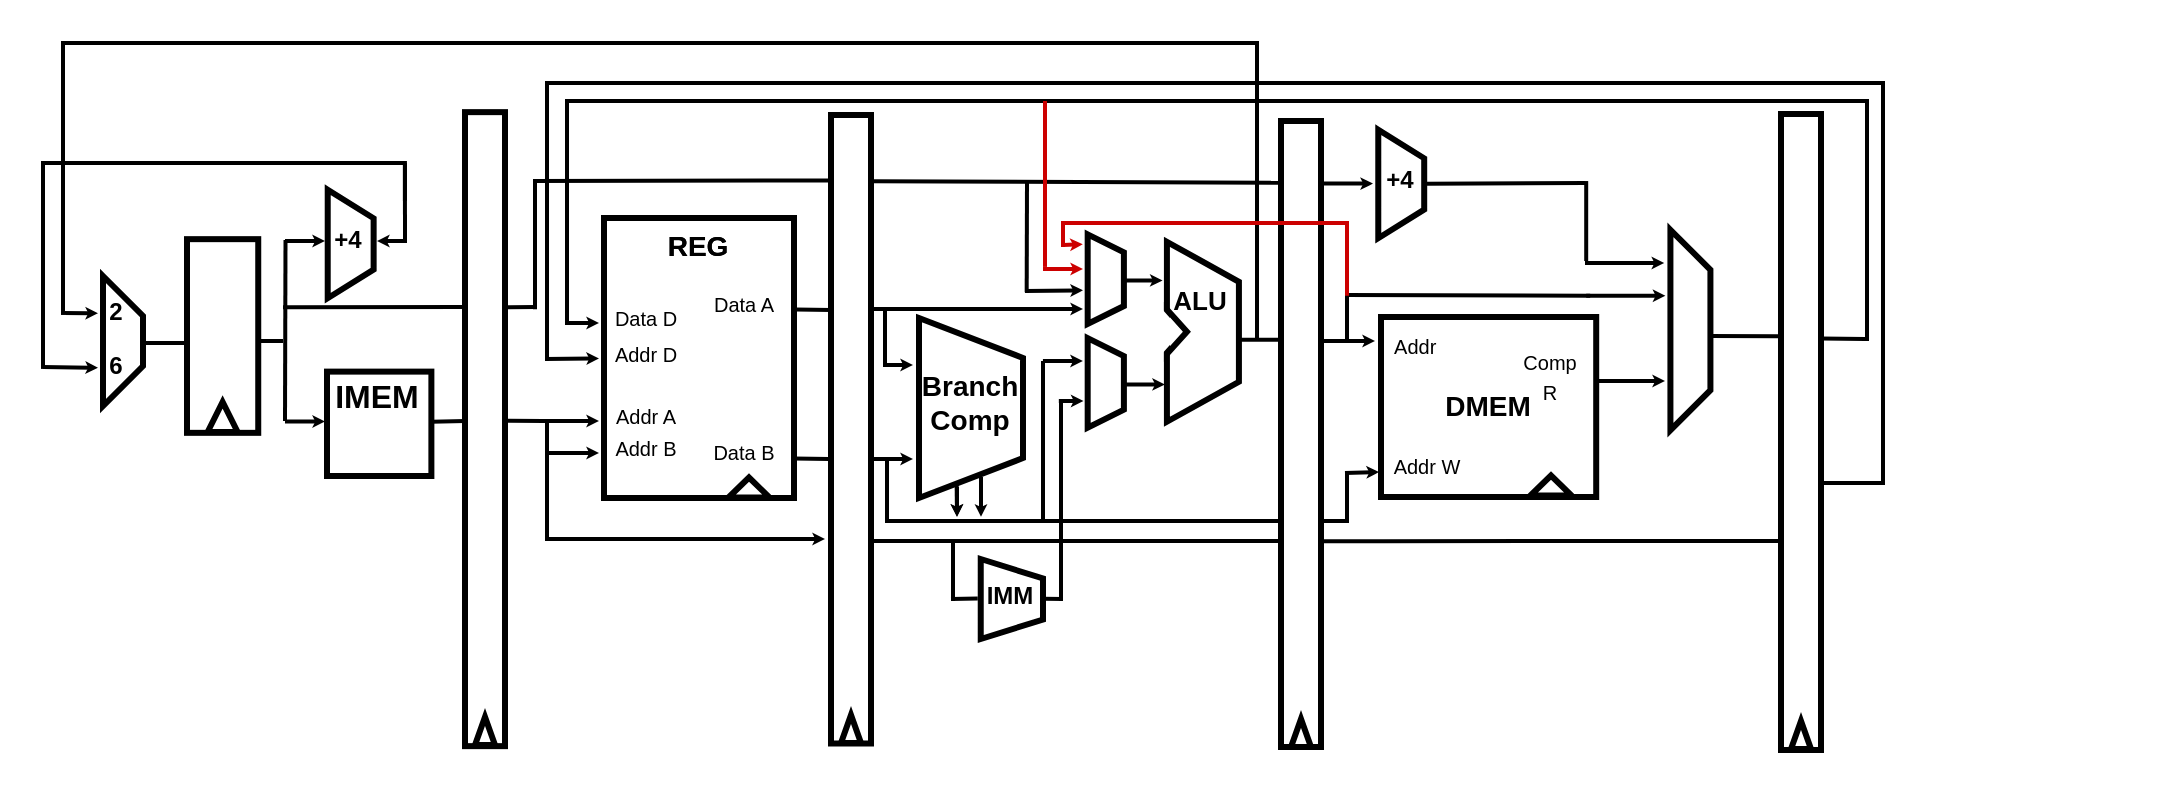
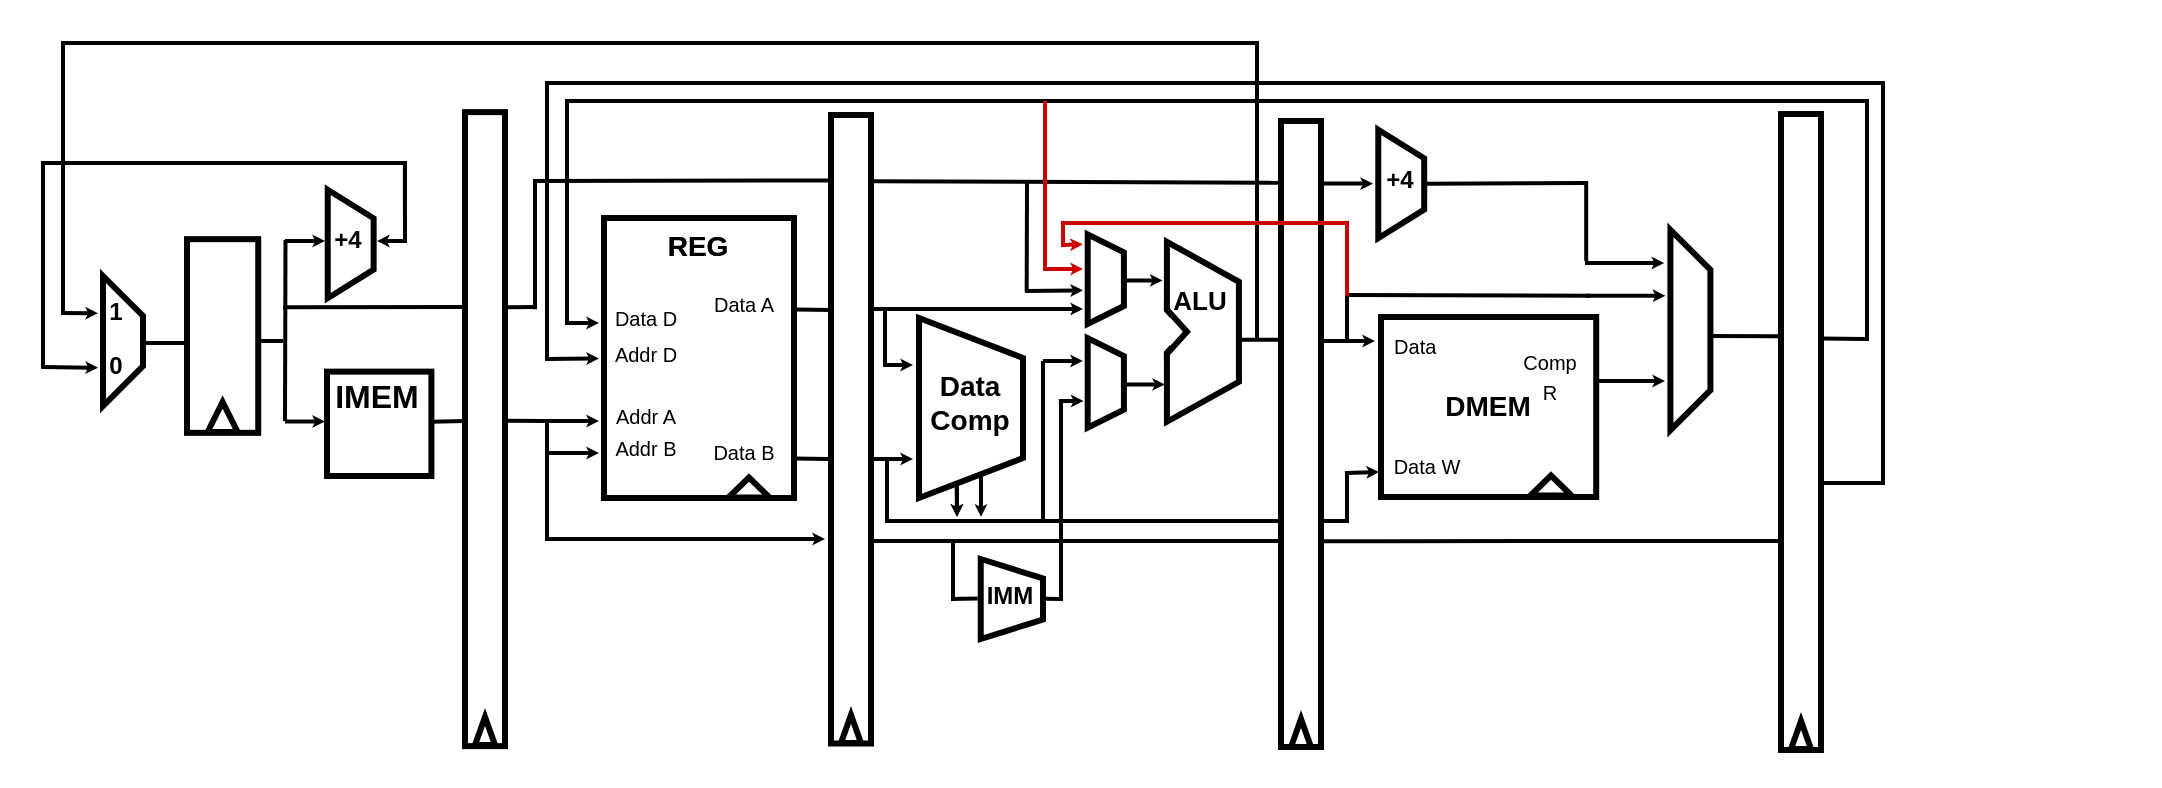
- <mxCell id="109" value="&lt;b&gt;2&lt;/b&gt;" style="text;html=1;strokeColor=none;fillColor=none;align=center;verticalAlign=middle;whiteSpace=wrap;rounded=0;" vertex="1" parent="1"><mxGeometry x="48" y="150.98" width="20" height="9.5" as="geometry" /></mxCell>
+ <mxCell id="109" value="&lt;b&gt;1&lt;/b&gt;" style="text;html=1;strokeColor=none;fillColor=none;align=center;verticalAlign=middle;whiteSpace=wrap;rounded=0;" vertex="1" parent="1"><mxGeometry x="48" y="150.98" width="20" height="9.5" as="geometry" /></mxCell>
- <mxCell id="127" value="&lt;font style=&quot;font-size: 10px&quot;&gt;Addr&amp;nbsp;&lt;/font&gt;" style="text;html=1;strokeColor=none;fillColor=none;align=center;verticalAlign=middle;whiteSpace=wrap;rounded=0;" vertex="1" parent="1"><mxGeometry x="690.98" y="163.38" width="36.25" height="20" as="geometry" /></mxCell>
+ <mxCell id="127" value="&lt;font style=&quot;font-size: 10px&quot;&gt;Data&amp;nbsp;&lt;/font&gt;" style="text;html=1;strokeColor=none;fillColor=none;align=center;verticalAlign=middle;whiteSpace=wrap;rounded=0;" vertex="1" parent="1"><mxGeometry x="690.98" y="163.38" width="36.25" height="20" as="geometry" /></mxCell>
- <mxCell id="110" value="&lt;b&gt;6&lt;/b&gt;" style="text;html=1;strokeColor=none;fillColor=none;align=center;verticalAlign=middle;whiteSpace=wrap;rounded=0;" vertex="1" parent="1"><mxGeometry x="48" y="177.75" width="20" height="9.5" as="geometry" /></mxCell>
+ <mxCell id="110" value="&lt;b&gt;0&lt;/b&gt;" style="text;html=1;strokeColor=none;fillColor=none;align=center;verticalAlign=middle;whiteSpace=wrap;rounded=0;" vertex="1" parent="1"><mxGeometry x="48" y="177.75" width="20" height="9.5" as="geometry" /></mxCell>
- <mxCell id="121" value="&lt;font style=&quot;font-size: 14px&quot;&gt;&lt;b&gt;Branch&lt;br&gt;Comp&lt;/b&gt;&lt;/font&gt;" style="text;html=1;strokeColor=none;fillColor=none;align=center;verticalAlign=middle;whiteSpace=wrap;rounded=0;" vertex="1" parent="1"><mxGeometry x="465" y="186.88" width="40" height="28.12" as="geometry" /></mxCell>
+ <mxCell id="121" value="&lt;font style=&quot;font-size: 14px&quot;&gt;&lt;b&gt;Data&lt;br&gt;Comp&lt;/b&gt;&lt;/font&gt;" style="text;html=1;strokeColor=none;fillColor=none;align=center;verticalAlign=middle;whiteSpace=wrap;rounded=0;" vertex="1" parent="1"><mxGeometry x="465" y="186.88" width="40" height="28.12" as="geometry" /></mxCell>
- <mxCell id="128" value="&lt;font style=&quot;font-size: 10px&quot;&gt;Addr W&lt;/font&gt;" style="text;html=1;strokeColor=none;fillColor=none;align=center;verticalAlign=middle;whiteSpace=wrap;rounded=0;" vertex="1" parent="1"><mxGeometry x="688.98" y="223" width="49.02" height="20" as="geometry" /></mxCell>
+ <mxCell id="128" value="&lt;font style=&quot;font-size: 10px&quot;&gt;Data W&lt;/font&gt;" style="text;html=1;strokeColor=none;fillColor=none;align=center;verticalAlign=middle;whiteSpace=wrap;rounded=0;" vertex="1" parent="1"><mxGeometry x="688.98" y="223" width="49.02" height="20" as="geometry" /></mxCell>
